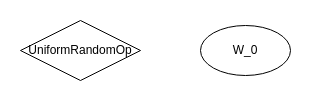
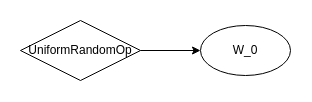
+ <mxCell id="2" style="edgeStyle=orthogonalEdgeStyle;rounded=0;orthogonalLoop=1;jettySize=auto;html=1;exitX=1;exitY=0.5;exitDx=0;exitDy=0;entryX=0;entryY=0.5;entryDx=0;entryDy=0;" edge="1" parent="1" source="3" target="4"><mxGeometry relative="1" as="geometry" /></mxCell>
